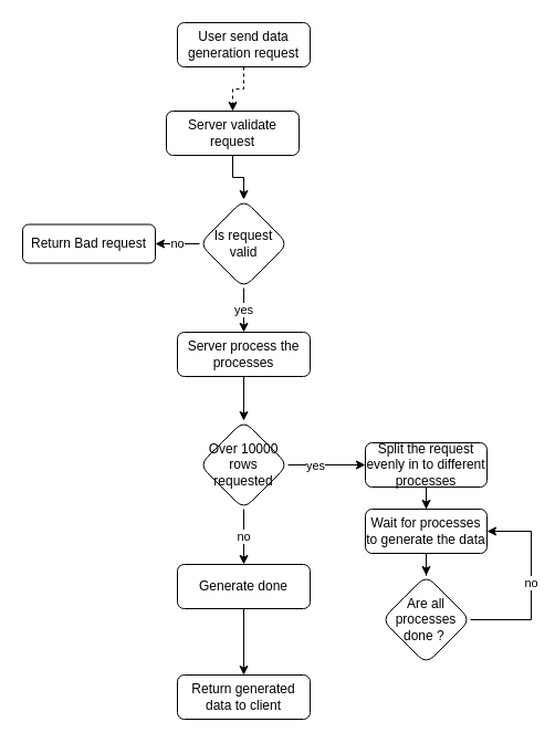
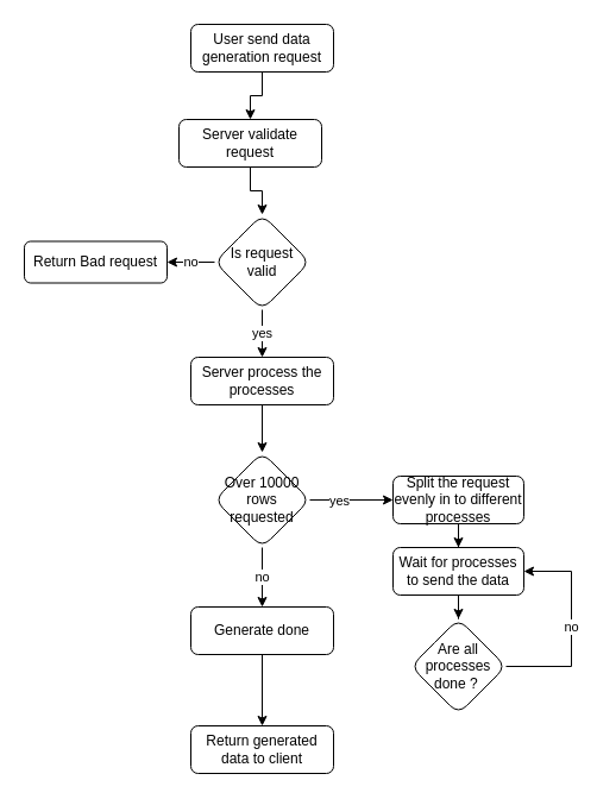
- <mxCell id="2" value="" style="edgeStyle=orthogonalEdgeStyle;rounded=0;orthogonalLoop=1;jettySize=auto;html=1;dashed=1;" edge="1" parent="1" source="3" target="5"><mxGeometry relative="1" as="geometry" /></mxCell>
+ <mxCell id="2" value="" style="edgeStyle=orthogonalEdgeStyle;rounded=0;orthogonalLoop=1;jettySize=auto;html=1;" edge="1" parent="1" source="3" target="5"><mxGeometry relative="1" as="geometry" /></mxCell>
- <mxCell id="22" value="Wait for processes to generate the data" style="whiteSpace=wrap;html=1;rounded=1;shadow=0;strokeWidth=1;glass=0;" vertex="1" parent="1"><mxGeometry x="330" y="460" width="110" height="40" as="geometry" /></mxCell>
+ <mxCell id="22" value="Wait for processes to send the data" style="whiteSpace=wrap;html=1;rounded=1;shadow=0;strokeWidth=1;glass=0;" vertex="1" parent="1"><mxGeometry x="330" y="460" width="110" height="40" as="geometry" /></mxCell>
